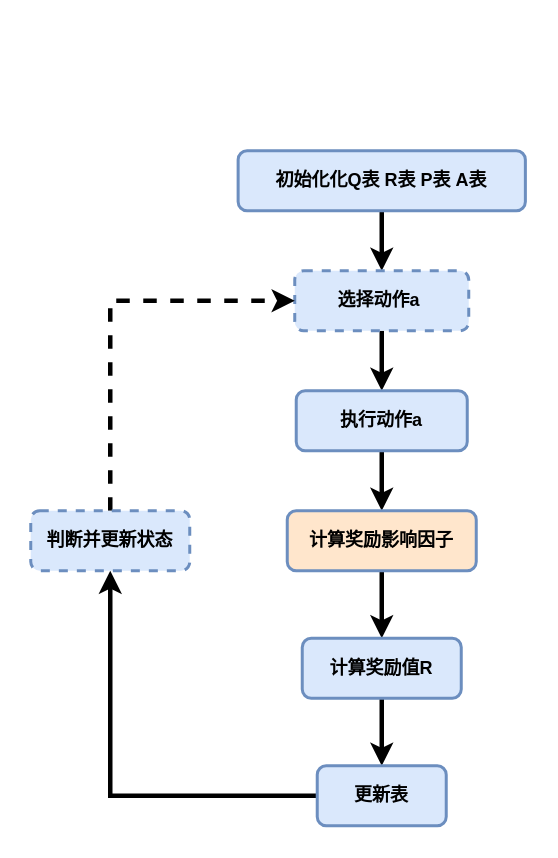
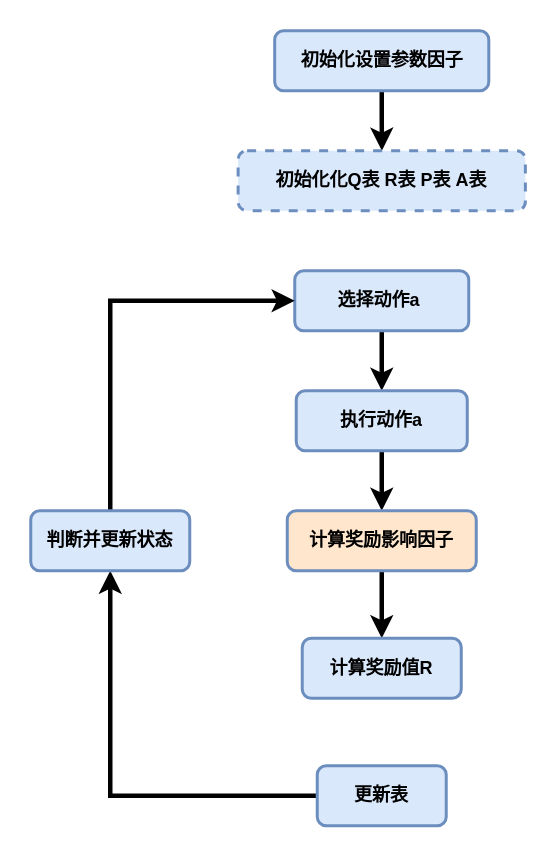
+ <mxCell id="3" value="&lt;b&gt;初始化设置参数因子&lt;/b&gt;" style="rounded=1;whiteSpace=wrap;html=1;fillColor=#dae8fc;strokeColor=#6c8ebf;strokeWidth=2;" parent="1" vertex="1"><mxGeometry x="182.62" y="20" width="142.75" height="40" as="geometry" /></mxCell>
+ <mxCell id="2" style="edgeStyle=orthogonalEdgeStyle;rounded=0;orthogonalLoop=1;jettySize=auto;html=1;exitX=0.5;exitY=1;exitDx=0;exitDy=0;strokeWidth=3;" edge="1" parent="1" source="3" target="5"><mxGeometry relative="1" as="geometry" /></mxCell>
- <mxCell id="5" value="&lt;b&gt;初始化化Q表 R表 P表 A表&lt;/b&gt;" style="rounded=1;whiteSpace=wrap;html=1;fillColor=#dae8fc;strokeColor=#6c8ebf;strokeWidth=2;" vertex="1" parent="1"><mxGeometry x="158.25" y="100" width="191.5" height="40" as="geometry" /></mxCell>
+ <mxCell id="5" value="&lt;b&gt;初始化化Q表 R表 P表 A表&lt;/b&gt;" style="rounded=1;whiteSpace=wrap;html=1;fillColor=#dae8fc;strokeColor=#6c8ebf;strokeWidth=2;dashed=1;" vertex="1" parent="1"><mxGeometry x="158.25" y="100" width="191.5" height="40" as="geometry" /></mxCell>
- <mxCell id="4" style="edgeStyle=orthogonalEdgeStyle;rounded=0;orthogonalLoop=1;jettySize=auto;html=1;exitX=0.5;exitY=1;exitDx=0;exitDy=0;strokeWidth=3;" edge="1" parent="1" source="5" target="7"><mxGeometry relative="1" as="geometry" /></mxCell>
- <mxCell id="7" value="&lt;b&gt;选择动作a&amp;nbsp;&lt;/b&gt;" style="rounded=1;whiteSpace=wrap;html=1;fillColor=#dae8fc;strokeColor=#6c8ebf;strokeWidth=2;dashed=1;" vertex="1" parent="1"><mxGeometry x="196" y="180" width="116" height="40" as="geometry" /></mxCell>
+ <mxCell id="7" value="&lt;b&gt;选择动作a&amp;nbsp;&lt;/b&gt;" style="rounded=1;whiteSpace=wrap;html=1;fillColor=#dae8fc;strokeColor=#6c8ebf;strokeWidth=2;" vertex="1" parent="1"><mxGeometry x="196" y="180" width="116" height="40" as="geometry" /></mxCell>
- <mxCell id="16" style="edgeStyle=orthogonalEdgeStyle;rounded=0;orthogonalLoop=1;jettySize=auto;html=1;exitX=0.5;exitY=0;exitDx=0;exitDy=0;strokeWidth=3;entryX=0;entryY=0.5;entryDx=0;entryDy=0;dashed=1;" edge="1" parent="1" source="17" target="7"><mxGeometry relative="1" as="geometry"><mxPoint x="73" y="210" as="targetPoint" /></mxGeometry></mxCell>
+ <mxCell id="16" style="edgeStyle=orthogonalEdgeStyle;rounded=0;orthogonalLoop=1;jettySize=auto;html=1;exitX=0.5;exitY=0;exitDx=0;exitDy=0;strokeWidth=3;entryX=0;entryY=0.5;entryDx=0;entryDy=0;" edge="1" parent="1" source="17" target="7"><mxGeometry relative="1" as="geometry"><mxPoint x="73" y="210" as="targetPoint" /></mxGeometry></mxCell>
- <mxCell id="17" value="&lt;b&gt;判断并更新状态&lt;/b&gt;" style="rounded=1;whiteSpace=wrap;html=1;fillColor=#dae8fc;strokeColor=#6c8ebf;strokeWidth=2;dashed=1;" vertex="1" parent="1"><mxGeometry x="20" y="340" width="106" height="40" as="geometry" /></mxCell>
+ <mxCell id="17" value="&lt;b&gt;判断并更新状态&lt;/b&gt;" style="rounded=1;whiteSpace=wrap;html=1;fillColor=#dae8fc;strokeColor=#6c8ebf;strokeWidth=2;" vertex="1" parent="1"><mxGeometry x="20" y="340" width="106" height="40" as="geometry" /></mxCell>
- <mxCell id="12" style="edgeStyle=orthogonalEdgeStyle;rounded=0;orthogonalLoop=1;jettySize=auto;html=1;exitX=0.5;exitY=1;exitDx=0;exitDy=0;strokeWidth=3;" edge="1" parent="1" source="13" target="15"><mxGeometry relative="1" as="geometry"><Array as="points"><mxPoint x="254" y="480" /><mxPoint x="254" y="480" /></Array></mxGeometry></mxCell>
